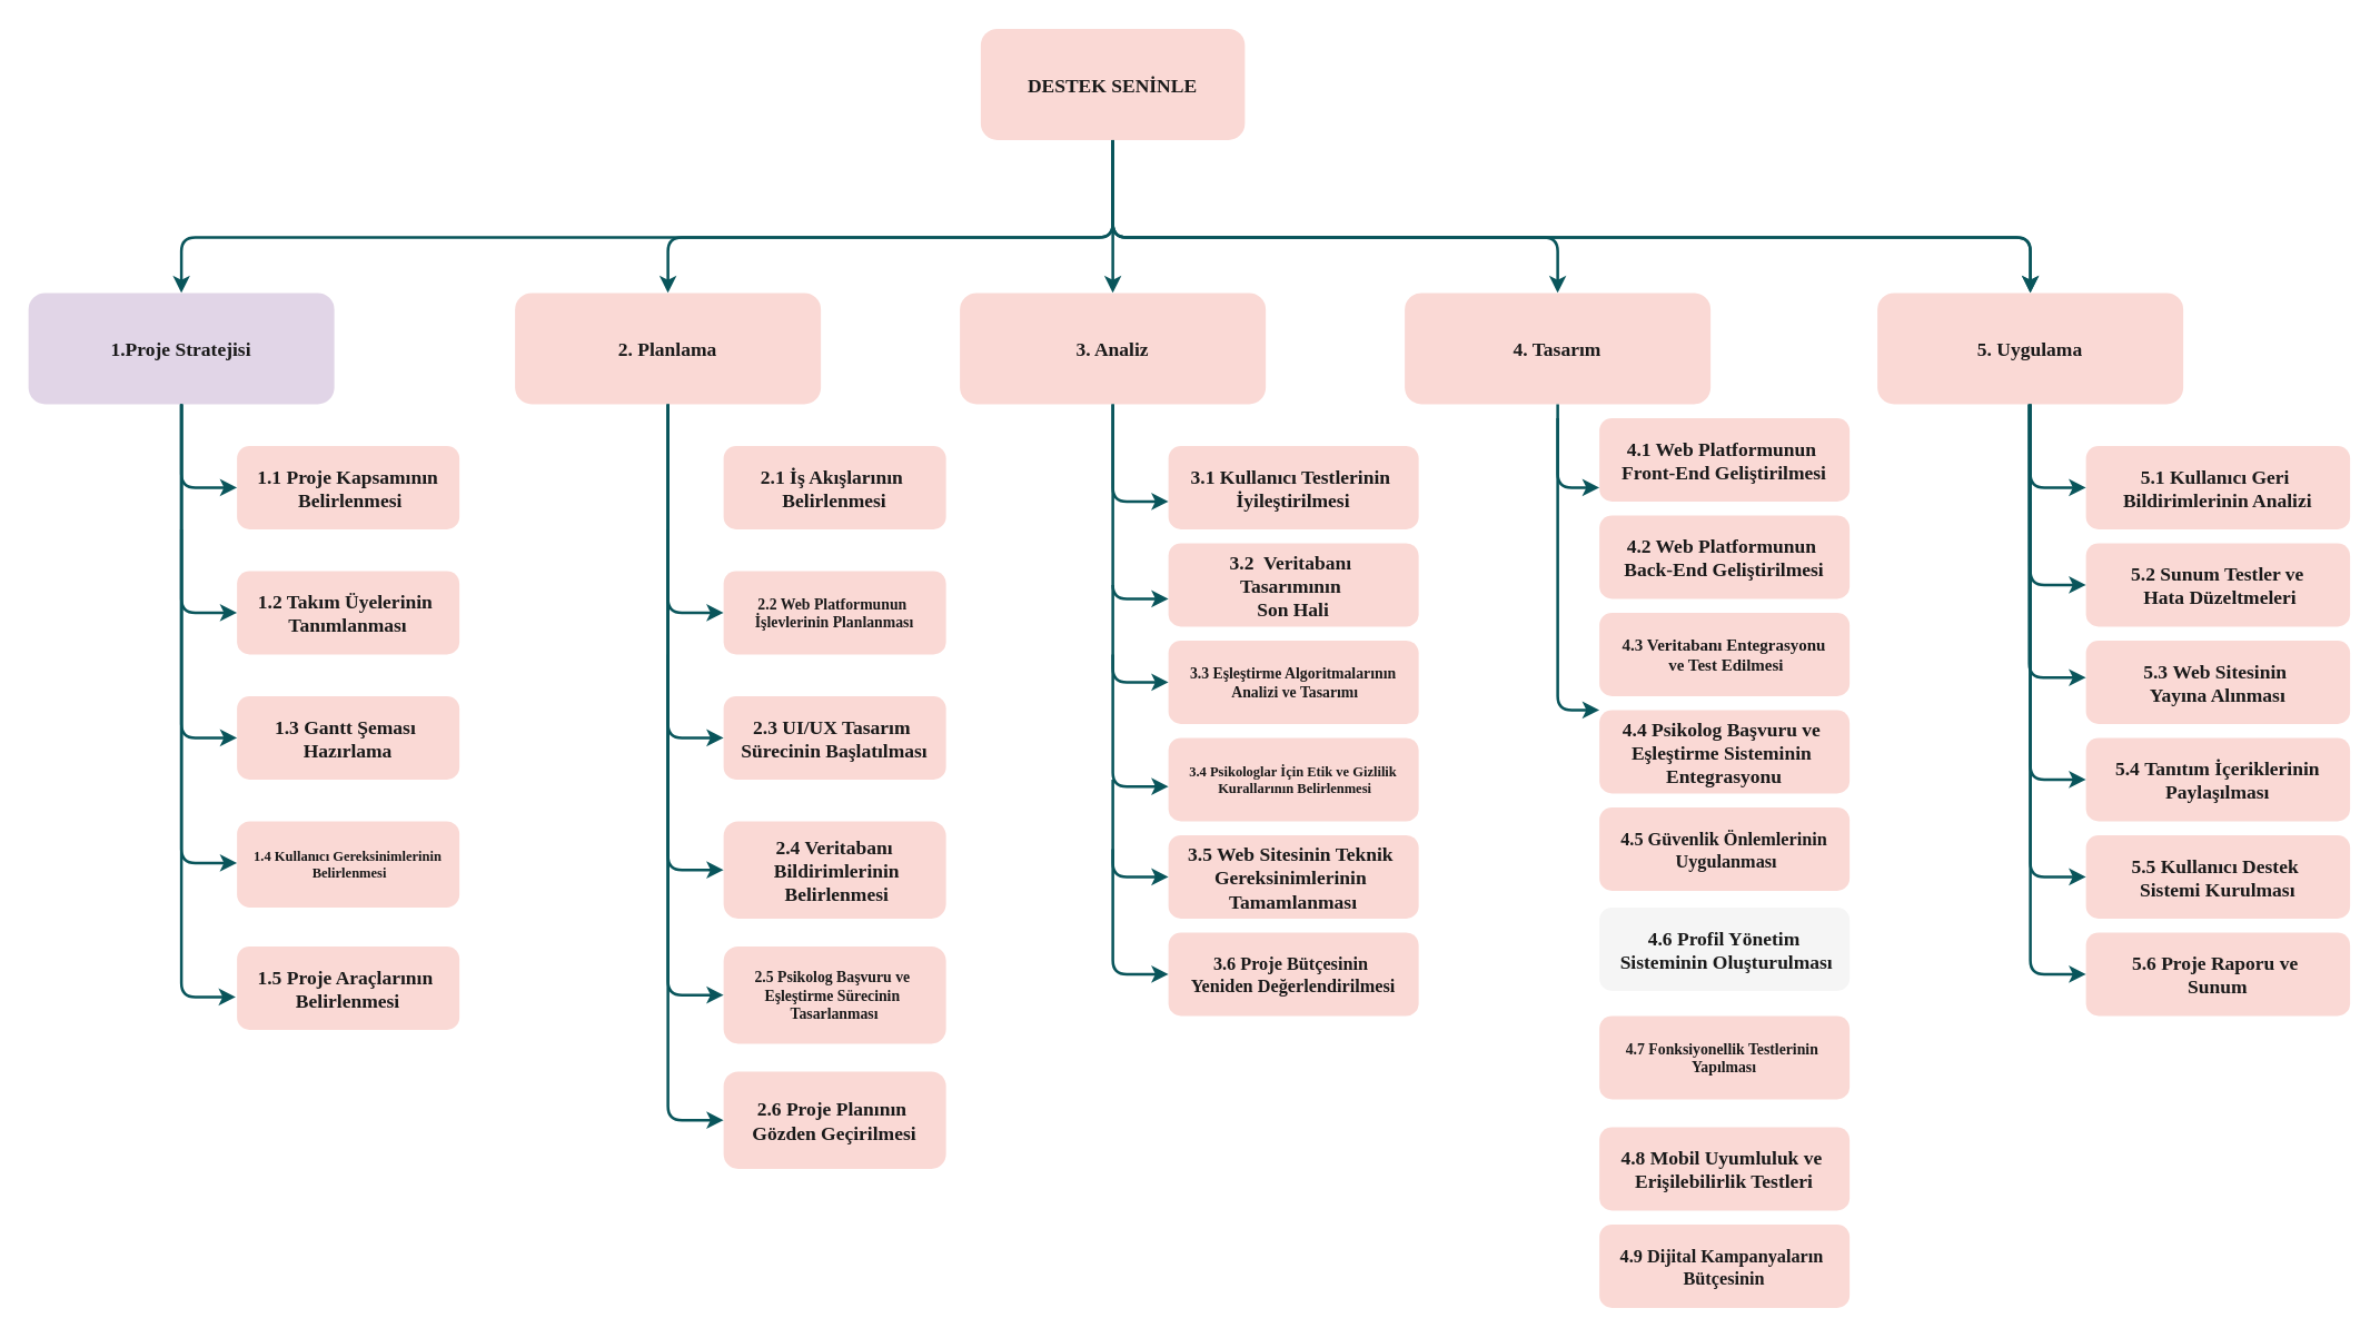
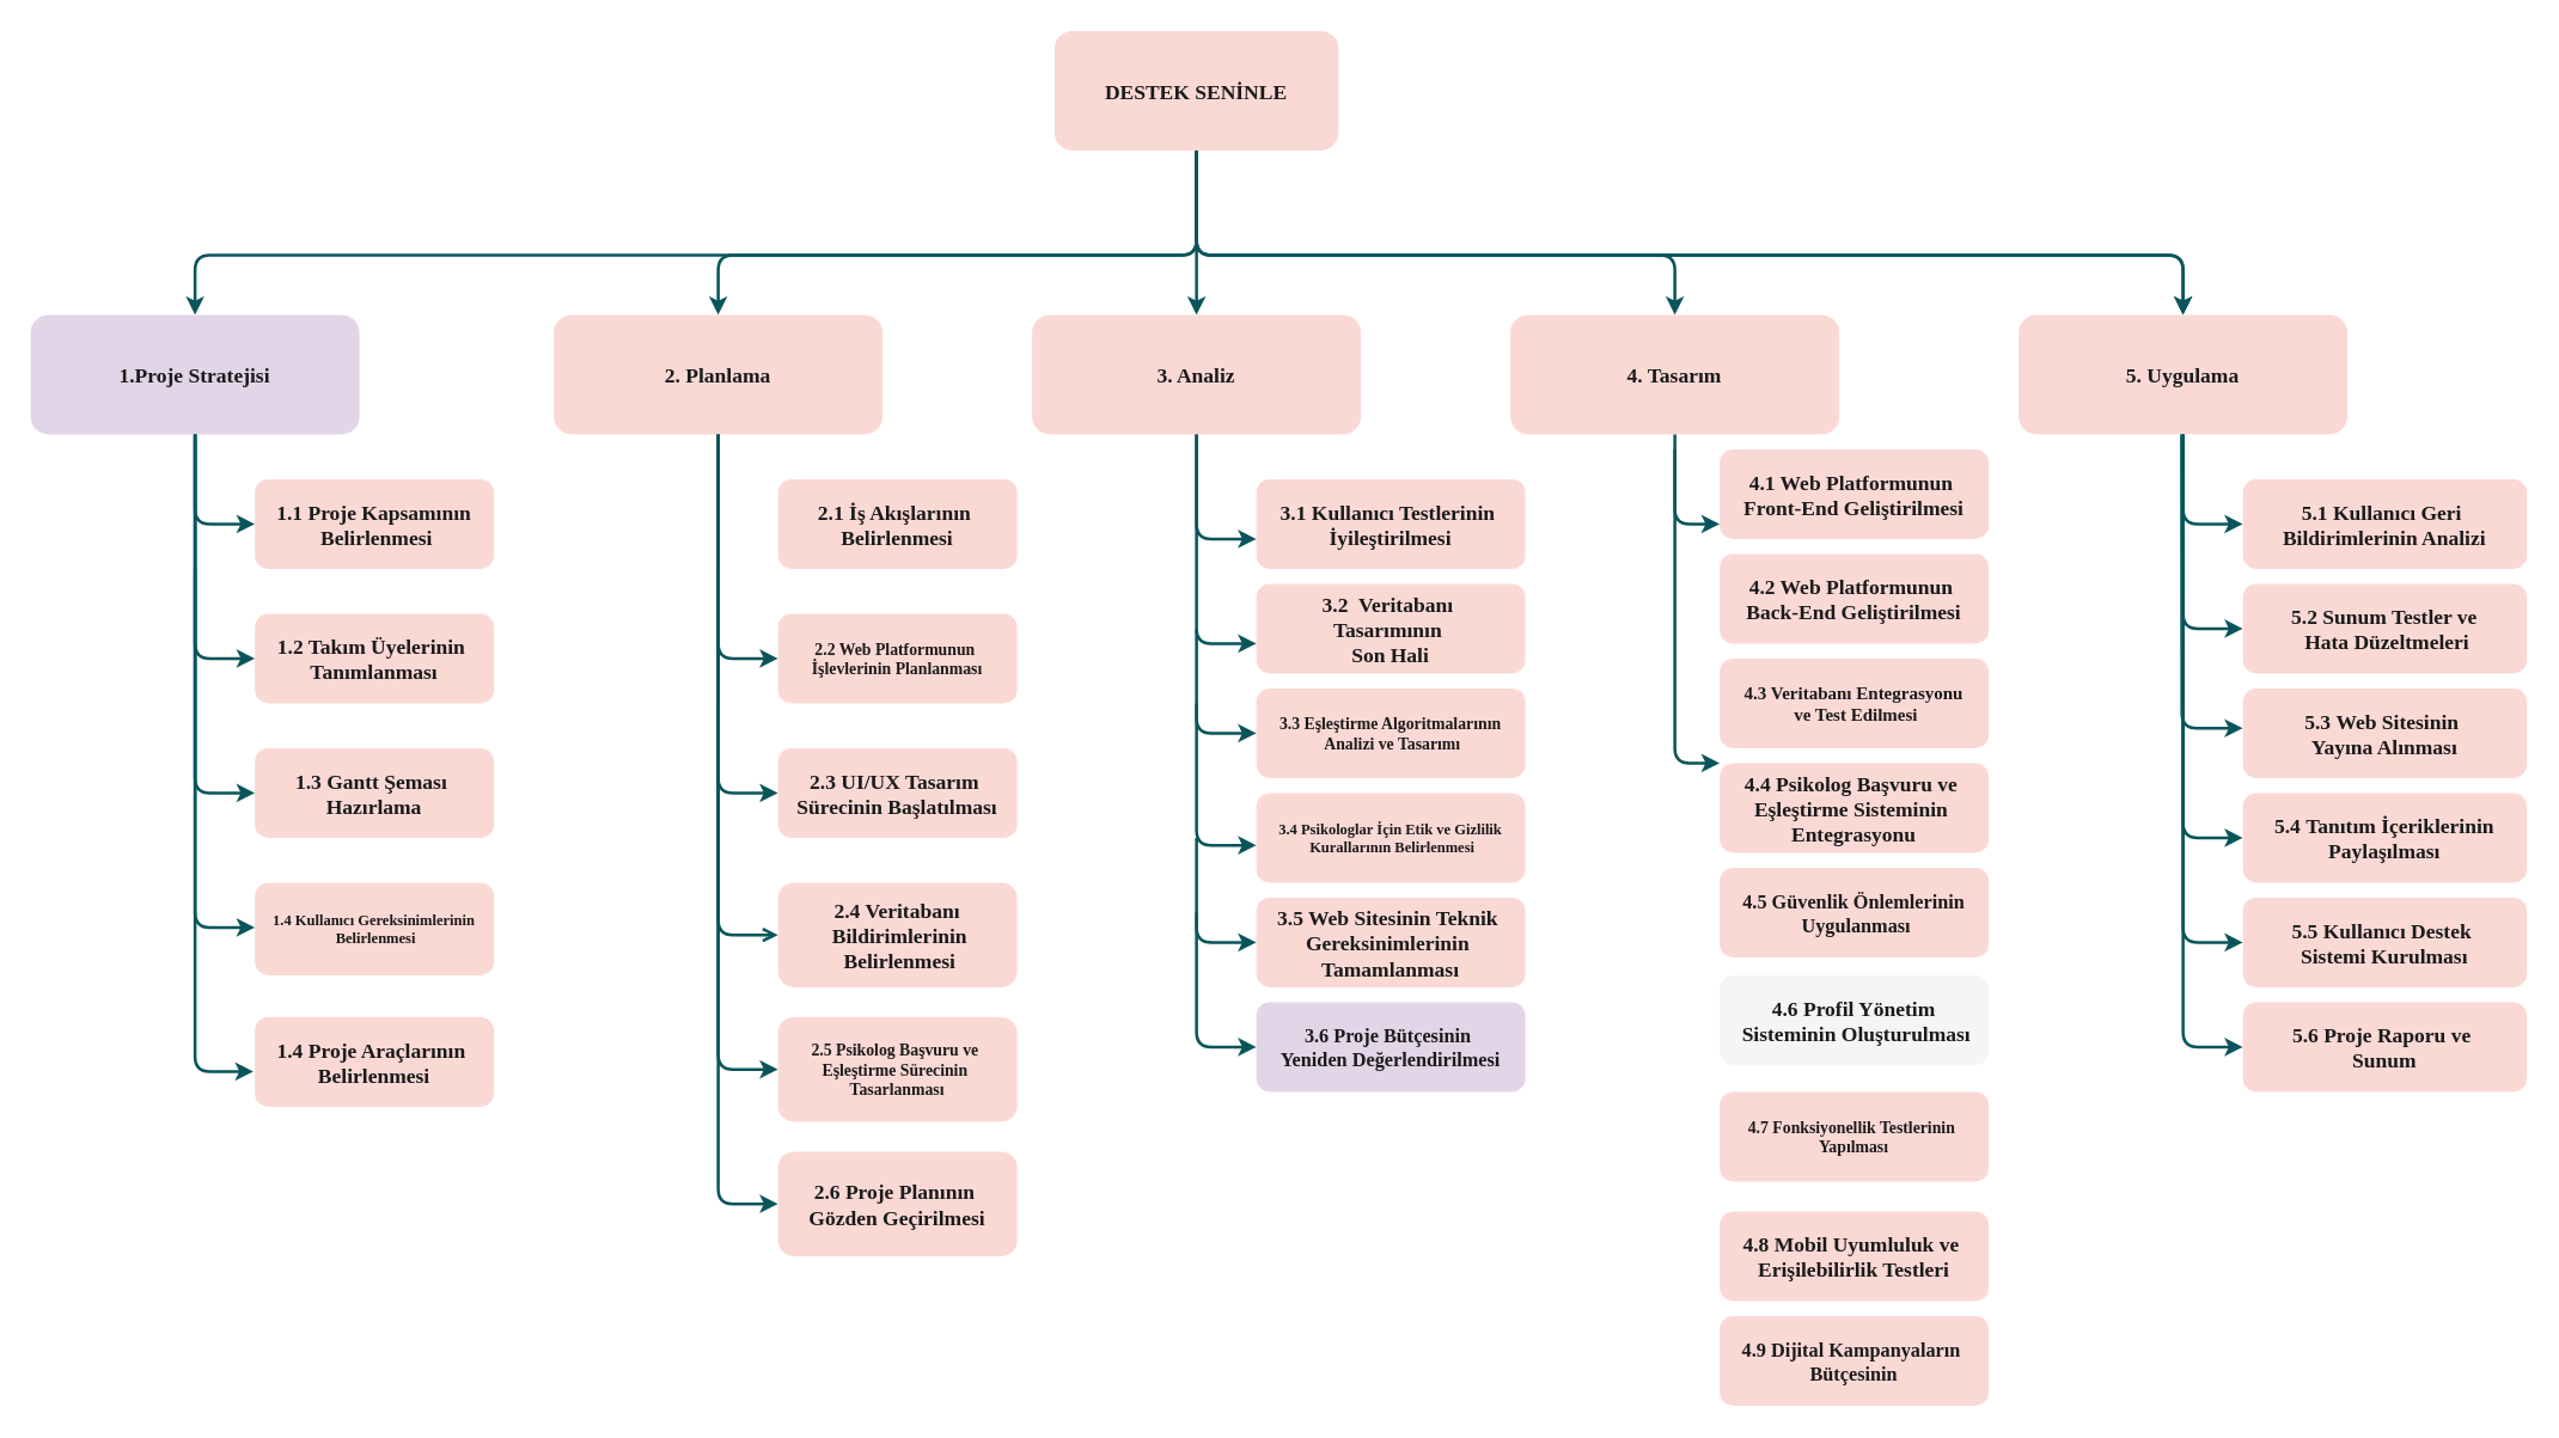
- <mxCell id="37" value="" style="edgeStyle=elbowEdgeStyle;elbow=horizontal;strokeWidth=2;rounded=1;entryX=0;entryY=0.5;entryDx=0;entryDy=0;labelBackgroundColor=none;strokeColor=#09555B;fontColor=default;" parent="1" source="30" target="34" edge="1"><mxGeometry x="-23" y="135.5" width="100" height="100" as="geometry"><mxPoint x="230" y="110" as="sourcePoint" /><mxPoint x="330" y="10" as="targetPoint" /><Array as="points"><mxPoint x="480" y="630" /></Array></mxGeometry></mxCell>
+ <mxCell id="37" value="" style="edgeStyle=elbowEdgeStyle;elbow=horizontal;strokeWidth=2;rounded=1;entryX=0;entryY=0.5;entryDx=0;entryDy=0;labelBackgroundColor=none;strokeColor=#09555B;fontColor=default;endArrow=open;" parent="1" source="30" target="34" edge="1"><mxGeometry x="-23" y="135.5" width="100" height="100" as="geometry"><mxPoint x="230" y="110" as="sourcePoint" /><mxPoint x="330" y="10" as="targetPoint" /><Array as="points"><mxPoint x="480" y="630" /></Array></mxGeometry></mxCell>
- <mxCell id="52" value="3.6 Proje Bütçesinin &#10;Yeniden Değerlendirilmesi" style="rounded=1;fillColor=#FAD9D5;strokeColor=none;fontColor=#1A1A1A;fontStyle=1;fontFamily=Tahoma;fontSize=13;labelBackgroundColor=none;" vertex="1" parent="1"><mxGeometry x="840" y="670" width="180" height="60" as="geometry" /></mxCell>
+ <mxCell id="52" value="3.6 Proje Bütçesinin &#10;Yeniden Değerlendirilmesi" style="rounded=1;fillColor=#e1d5e7;strokeColor=none;fontColor=#1A1A1A;fontStyle=1;fontFamily=Tahoma;fontSize=13;labelBackgroundColor=none;" vertex="1" parent="1"><mxGeometry x="840" y="670" width="180" height="60" as="geometry" /></mxCell>
- <mxCell id="42" value="&#10;1.5 Proje Araçlarının &#10;Belirlenmesi&#10;" style="rounded=1;fillColor=#FAD9D5;strokeColor=none;fontColor=#1A1A1A;fontStyle=1;fontFamily=Tahoma;fontSize=14;labelBackgroundColor=none;align=center;verticalAlign=middle;" parent="1" vertex="1"><mxGeometry x="170" y="680" width="160" height="60" as="geometry" /></mxCell>
+ <mxCell id="42" value="&#10;1.4 Proje Araçlarının &#10;Belirlenmesi&#10;" style="rounded=1;fillColor=#FAD9D5;strokeColor=none;fontColor=#1A1A1A;fontStyle=1;fontFamily=Tahoma;fontSize=14;labelBackgroundColor=none;align=center;verticalAlign=middle;" parent="1" vertex="1"><mxGeometry x="170" y="680" width="160" height="60" as="geometry" /></mxCell>
